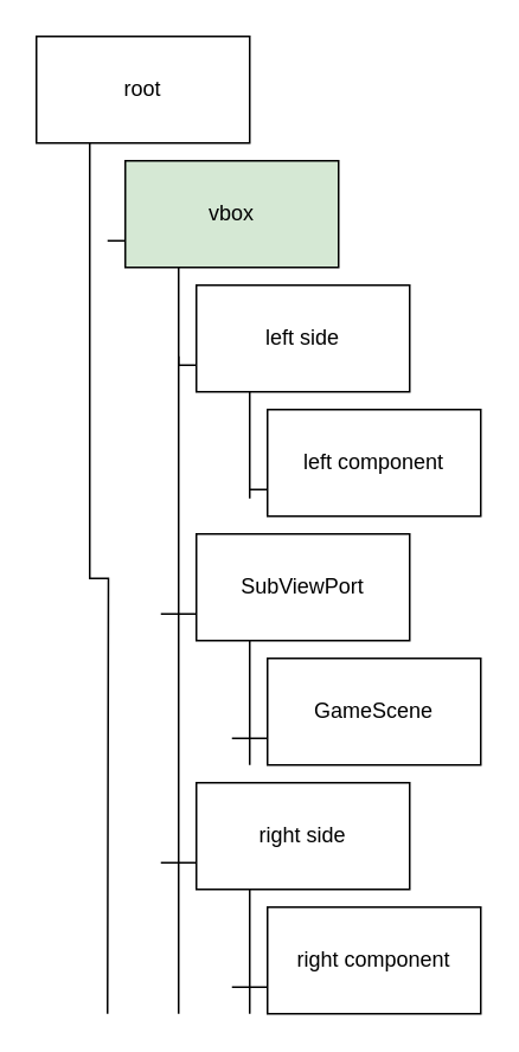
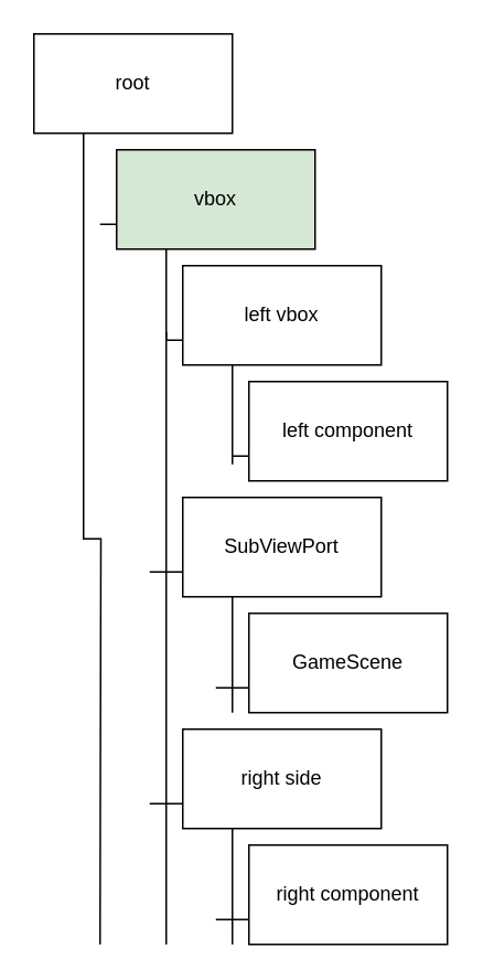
- <mxCell id="9" value="left side" style="rounded=0;whiteSpace=wrap;html=1;" vertex="1" parent="1"><mxGeometry x="110" y="160" width="120" height="60" as="geometry" /></mxCell>
+ <mxCell id="9" value="left vbox" style="rounded=0;whiteSpace=wrap;html=1;" vertex="1" parent="1"><mxGeometry x="110" y="160" width="120" height="60" as="geometry" /></mxCell>
